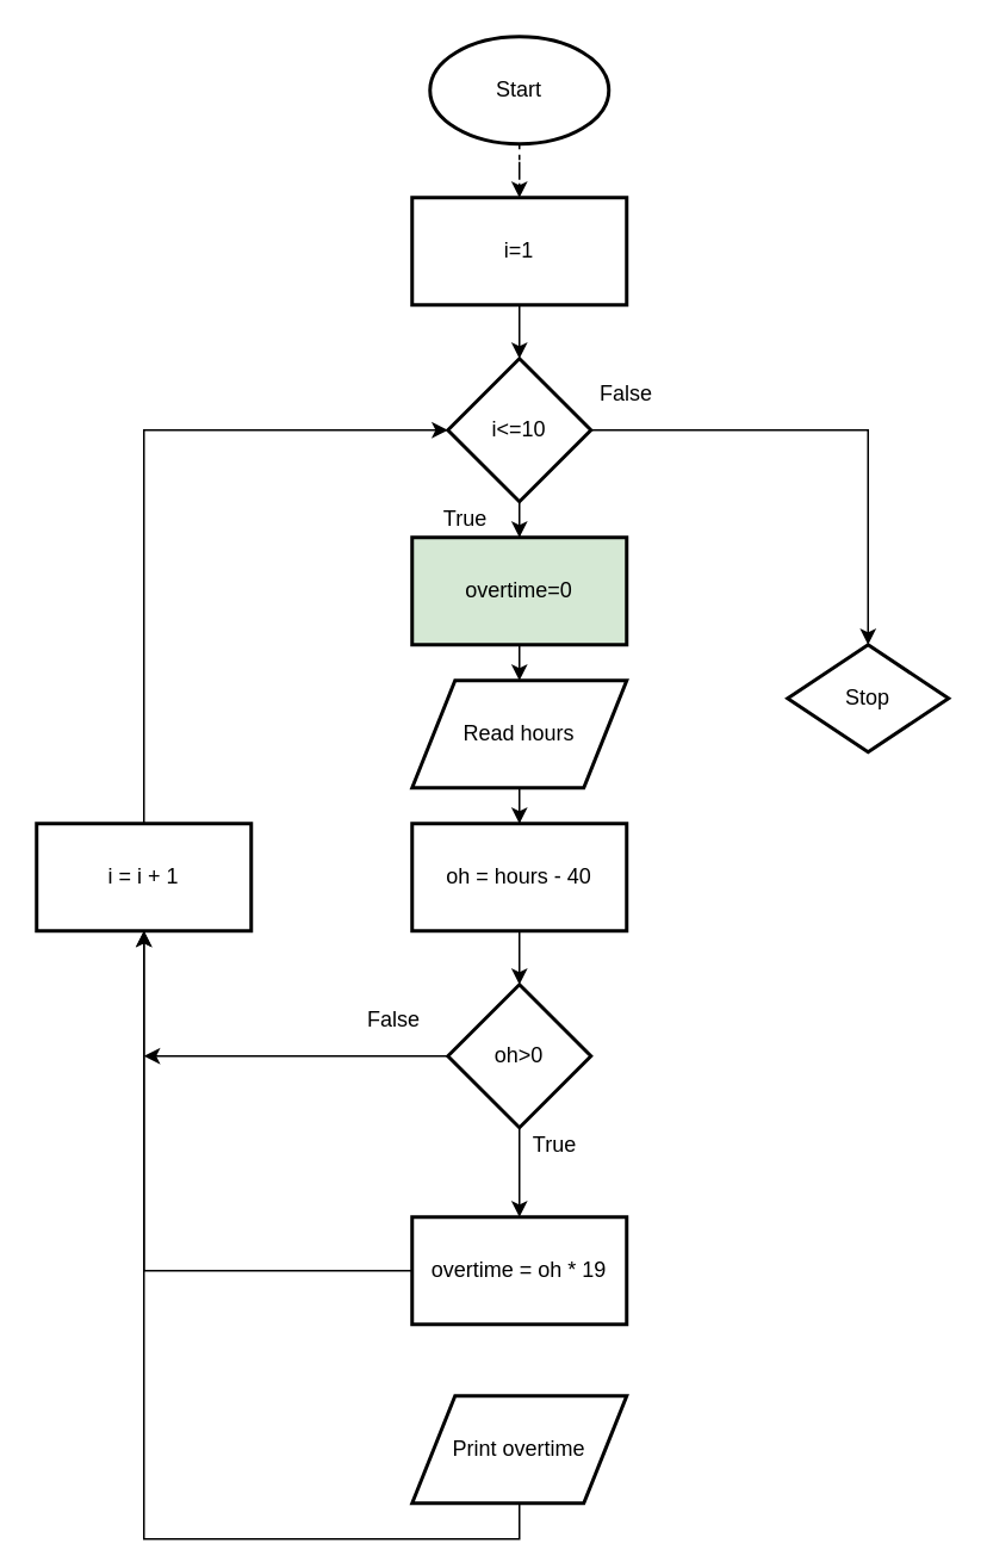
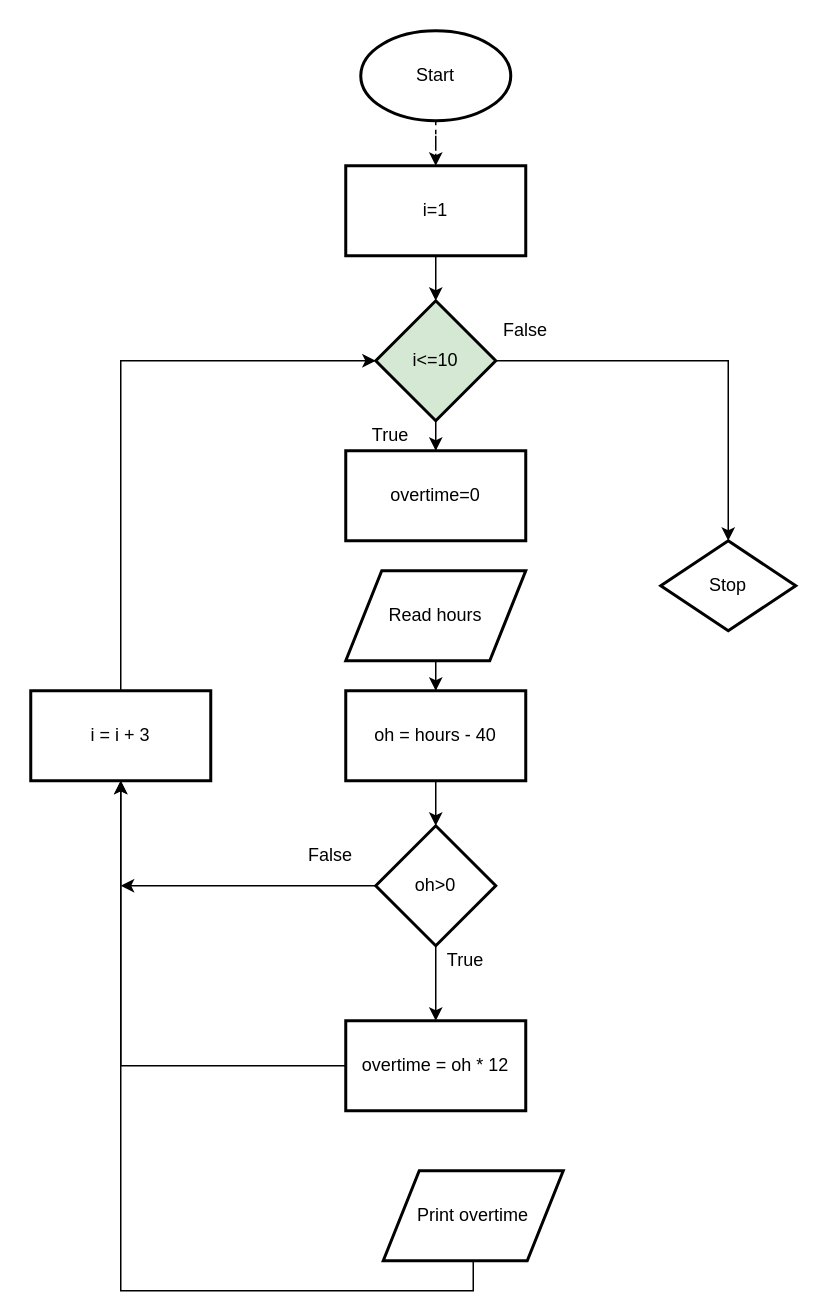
- <mxCell id="8" value="i&amp;lt;=10" style="rhombus;whiteSpace=wrap;html=1;strokeWidth=2;" parent="1" vertex="1"><mxGeometry x="250" y="200" width="80" height="80" as="geometry" /></mxCell>
+ <mxCell id="8" value="i&amp;lt;=10" style="rhombus;whiteSpace=wrap;html=1;strokeWidth=2;fillColor=#d5e8d4;" parent="1" vertex="1"><mxGeometry x="250" y="200" width="80" height="80" as="geometry" /></mxCell>
- <mxCell id="28" value="overtime=0" style="whiteSpace=wrap;html=1;strokeWidth=2;fillColor=#d5e8d4;" vertex="1" parent="1"><mxGeometry x="230" y="300" width="120" height="60" as="geometry" /></mxCell>
+ <mxCell id="28" value="overtime=0" style="whiteSpace=wrap;html=1;strokeWidth=2;" vertex="1" parent="1"><mxGeometry x="230" y="300" width="120" height="60" as="geometry" /></mxCell>
- <mxCell id="27" style="edgeStyle=orthogonalEdgeStyle;rounded=0;orthogonalLoop=1;jettySize=auto;html=1;exitX=0.5;exitY=1;exitDx=0;exitDy=0;entryX=0.5;entryY=0;entryDx=0;entryDy=0;" edge="1" parent="1" source="28" target="10"><mxGeometry relative="1" as="geometry" /></mxCell>
- <mxCell id="19" value="i = i + 1" style="whiteSpace=wrap;html=1;strokeWidth=2;" parent="1" vertex="1"><mxGeometry x="20" y="460" width="120" height="60" as="geometry" /></mxCell>
+ <mxCell id="19" value="i = i + 3" style="whiteSpace=wrap;html=1;strokeWidth=2;" parent="1" vertex="1"><mxGeometry x="20" y="460" width="120" height="60" as="geometry" /></mxCell>
- <mxCell id="17" value="overtime = oh * 19" style="whiteSpace=wrap;html=1;strokeWidth=2;" parent="1" vertex="1"><mxGeometry x="230" y="680" width="120" height="60" as="geometry" /></mxCell>
+ <mxCell id="17" value="overtime = oh * 12" style="whiteSpace=wrap;html=1;strokeWidth=2;" parent="1" vertex="1"><mxGeometry x="230" y="680" width="120" height="60" as="geometry" /></mxCell>
- <mxCell id="26" value="Print overtime" style="shape=parallelogram;perimeter=parallelogramPerimeter;whiteSpace=wrap;html=1;strokeWidth=2;" vertex="1" parent="1"><mxGeometry x="230" y="780" width="120" height="60" as="geometry" /></mxCell>
+ <mxCell id="26" value="Print overtime" style="shape=parallelogram;perimeter=parallelogramPerimeter;whiteSpace=wrap;html=1;strokeWidth=2;" vertex="1" parent="1"><mxGeometry x="255" y="780" width="120" height="60" as="geometry" /></mxCell>
